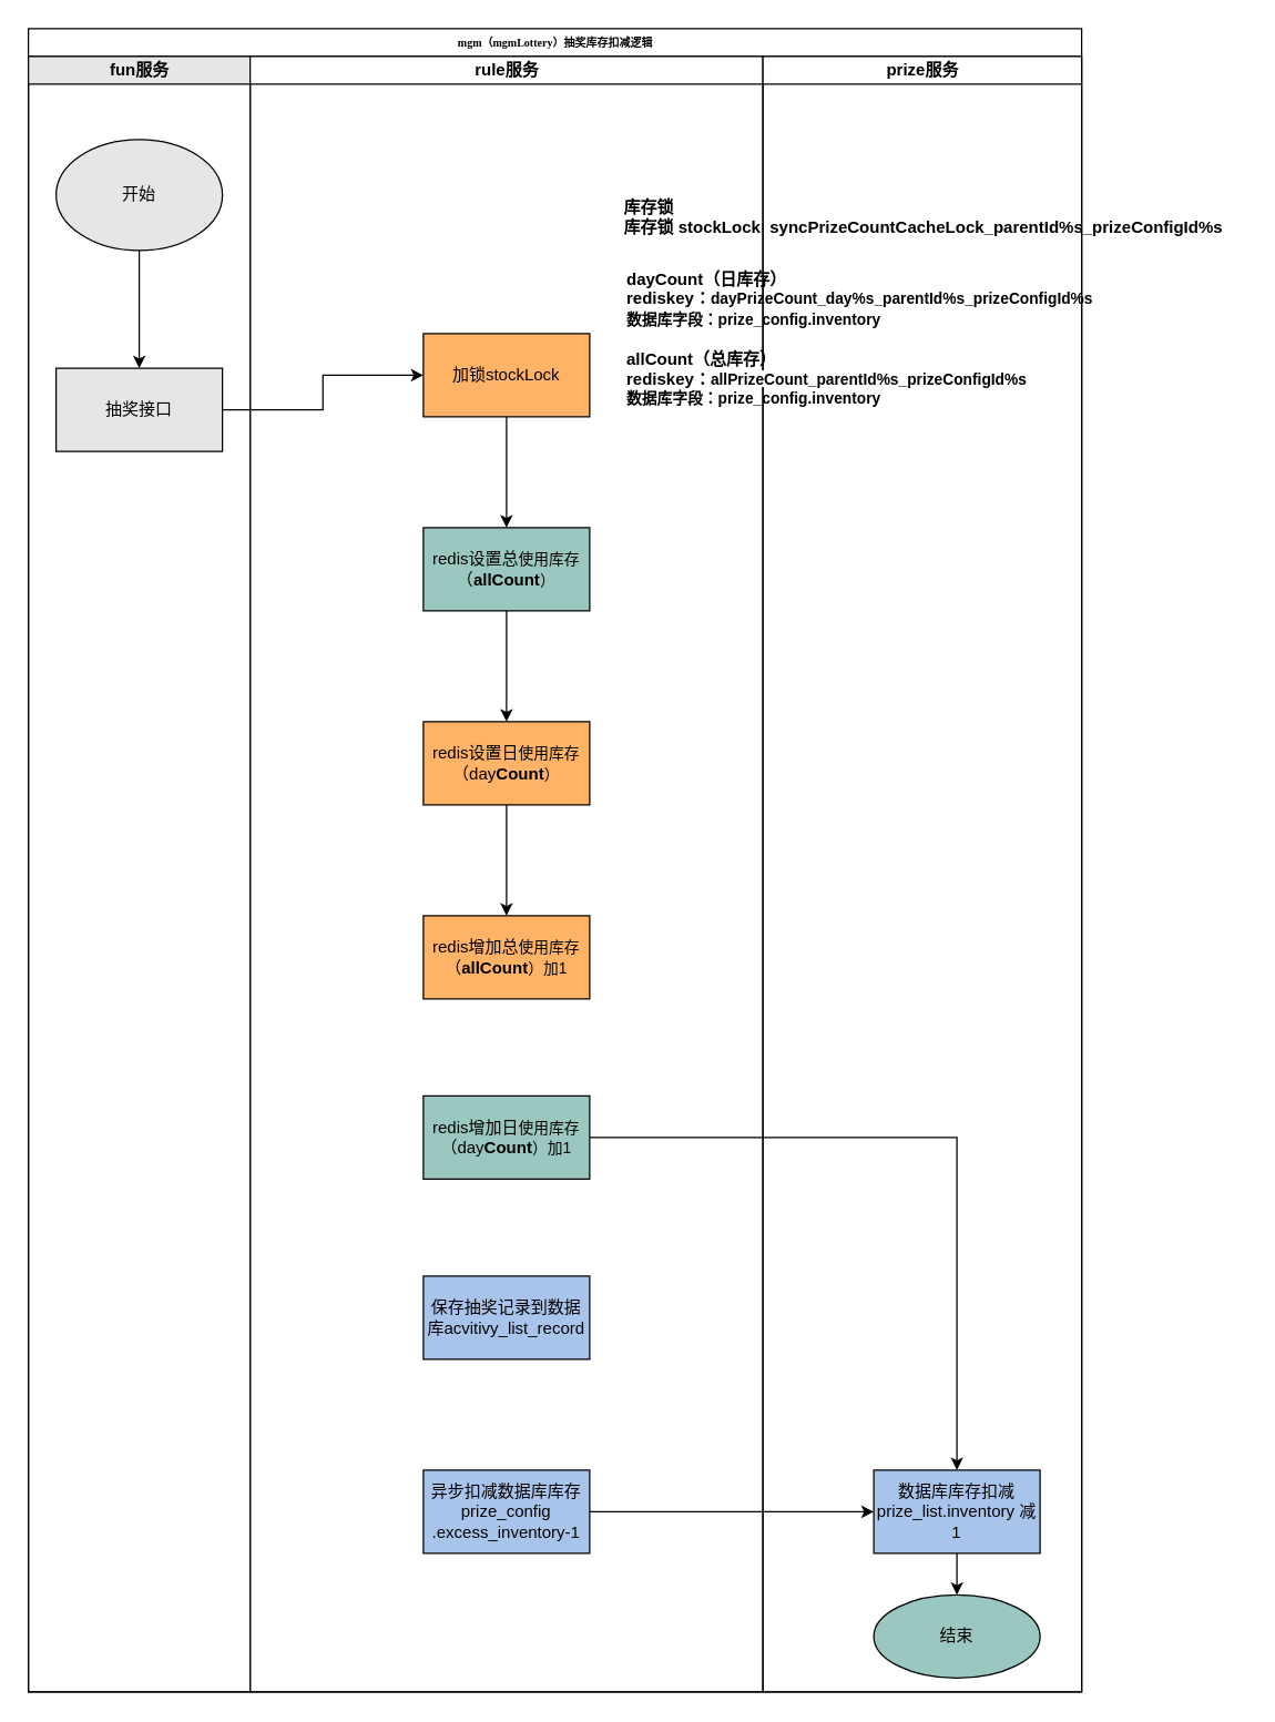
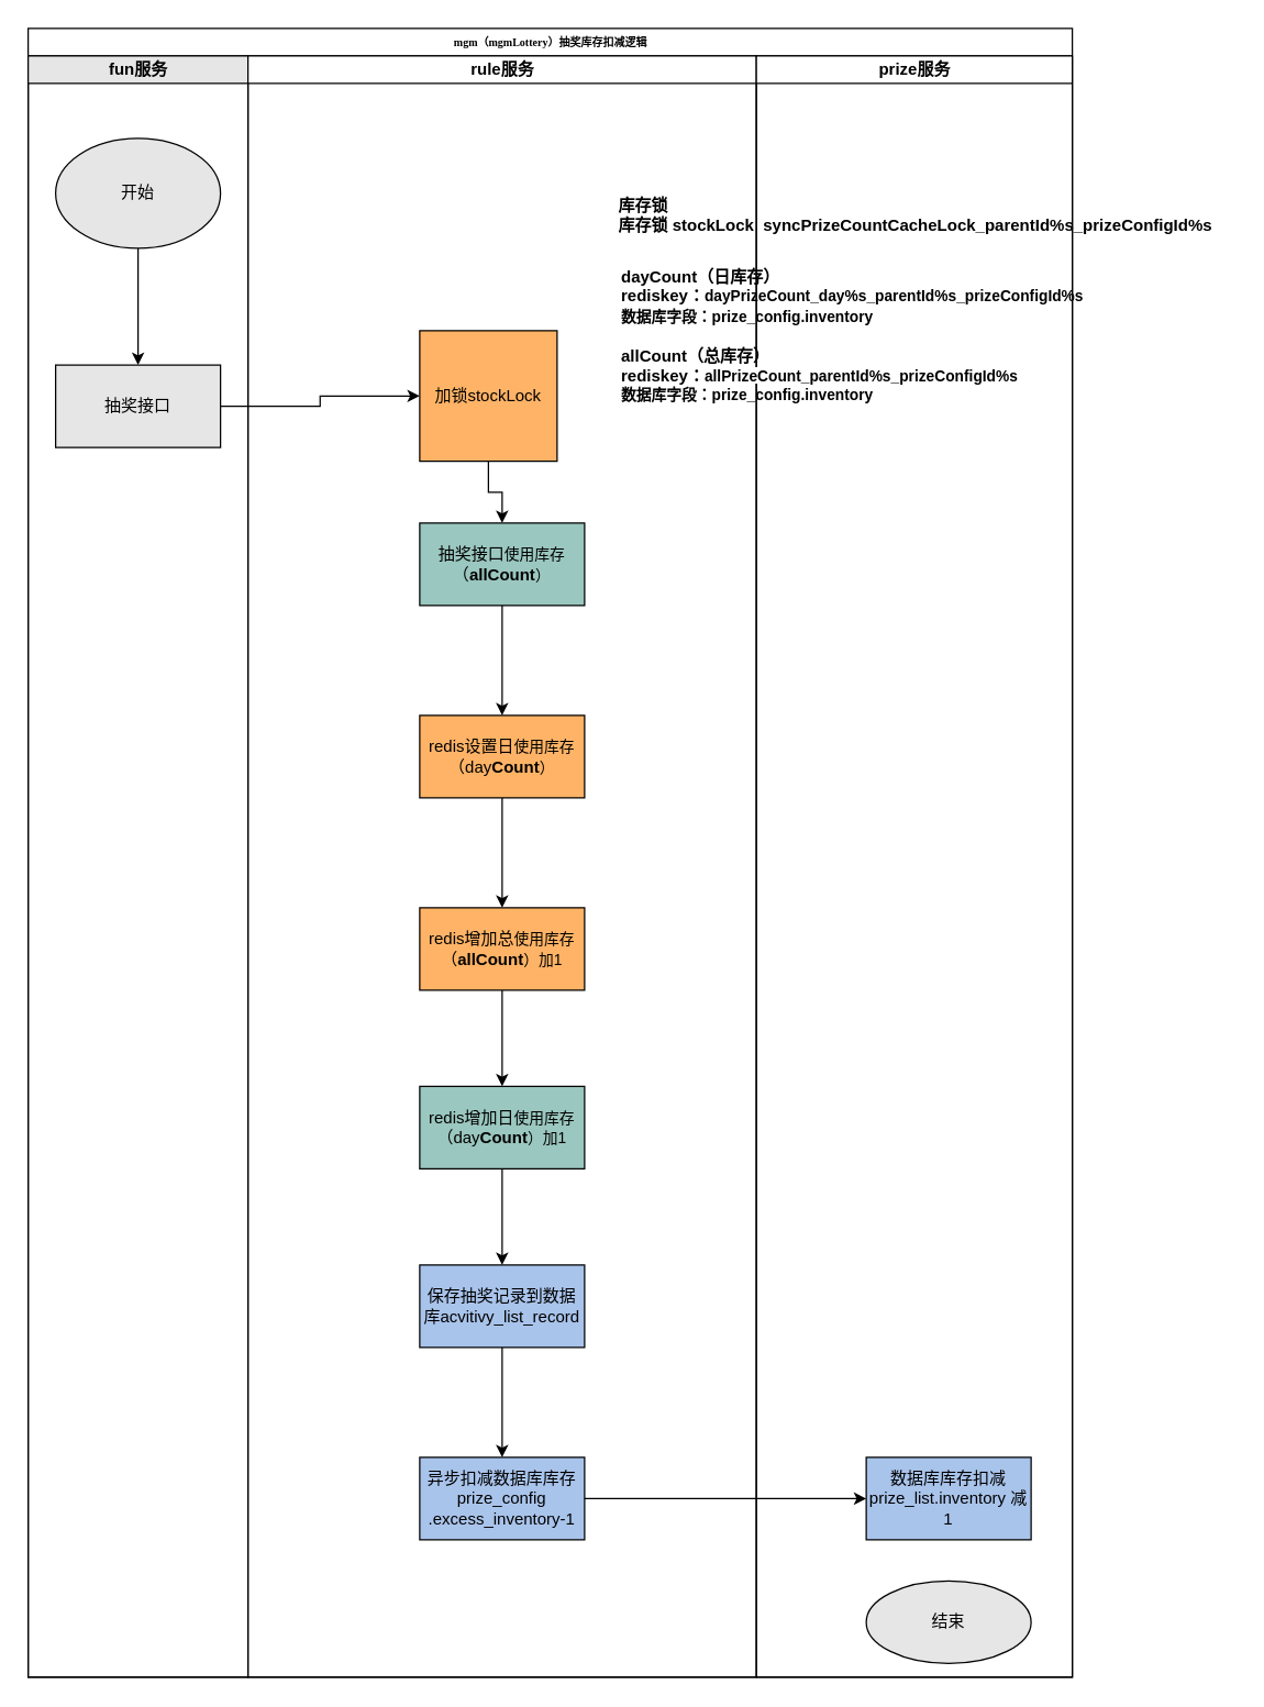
- <mxCell id="8" value="加锁&lt;span style=&quot;&quot;&gt;stockLock&lt;/span&gt;" style="whiteSpace=wrap;html=1;fillColor=#FFB366;" vertex="1" parent="7"><mxGeometry x="125" y="200" width="120" height="60" as="geometry" /></mxCell>
+ <mxCell id="8" value="加锁&lt;span style=&quot;&quot;&gt;stockLock&lt;/span&gt;" style="whiteSpace=wrap;html=1;fillColor=#FFB366;" vertex="1" parent="7"><mxGeometry x="125" y="200" width="100" height="95" as="geometry" /></mxCell>
- <mxCell id="9" value="redis设置总&lt;span style=&quot;font-size: 11px; text-align: left;&quot;&gt;使用库存&lt;/span&gt;（&lt;b style=&quot;text-align: left;&quot;&gt;allCount&lt;/b&gt;&lt;span style=&quot;font-size: 11px; text-align: left;&quot;&gt;）&lt;/span&gt;" style="whiteSpace=wrap;html=1;fillColor=#9AC7BF;" vertex="1" parent="7"><mxGeometry x="125" y="340" width="120" height="60" as="geometry" /></mxCell>
+ <mxCell id="9" value="抽奖接口&lt;span style=&quot;font-size: 11px; text-align: left;&quot;&gt;使用库存&lt;/span&gt;（&lt;b style=&quot;text-align: left;&quot;&gt;allCount&lt;/b&gt;&lt;span style=&quot;font-size: 11px; text-align: left;&quot;&gt;）&lt;/span&gt;" style="whiteSpace=wrap;html=1;fillColor=#9AC7BF;" vertex="1" parent="7"><mxGeometry x="125" y="340" width="120" height="60" as="geometry" /></mxCell>
+ <mxCell id="14" style="edgeStyle=orthogonalEdgeStyle;rounded=0;orthogonalLoop=1;jettySize=auto;html=1;entryX=0.5;entryY=0;entryDx=0;entryDy=0;" edge="1" parent="7" source="15" target="17"><mxGeometry relative="1" as="geometry" /></mxCell>
- <mxCell id="16" style="edgeStyle=orthogonalEdgeStyle;rounded=0;orthogonalLoop=1;jettySize=auto;html=1;" edge="1" parent="7" source="17" target="24"><mxGeometry relative="1" as="geometry" /></mxCell>
+ <mxCell id="16" style="edgeStyle=orthogonalEdgeStyle;rounded=0;orthogonalLoop=1;jettySize=auto;html=1;entryX=0.5;entryY=0;entryDx=0;entryDy=0;" edge="1" parent="7" source="17" target="19"><mxGeometry relative="1" as="geometry" /></mxCell>
+ <mxCell id="18" style="edgeStyle=orthogonalEdgeStyle;rounded=0;orthogonalLoop=1;jettySize=auto;html=1;entryX=0.5;entryY=0;entryDx=0;entryDy=0;" edge="1" parent="7" source="19" target="20"><mxGeometry relative="1" as="geometry" /></mxCell>
- <mxCell id="26" value="" style="edgeStyle=orthogonalEdgeStyle;rounded=0;orthogonalLoop=1;jettySize=auto;html=1;" edge="1" parent="21" source="24" target="25"><mxGeometry relative="1" as="geometry" /></mxCell>
- <mxCell id="25" value="结束" style="ellipse;whiteSpace=wrap;html=1;fillColor=#9ac7bf;" vertex="1" parent="21"><mxGeometry x="80" y="1110" width="120" height="60" as="geometry" /></mxCell>
+ <mxCell id="25" value="结束" style="ellipse;whiteSpace=wrap;html=1;fillColor=#E6E6E6;" vertex="1" parent="21"><mxGeometry x="80" y="1110" width="120" height="60" as="geometry" /></mxCell>
